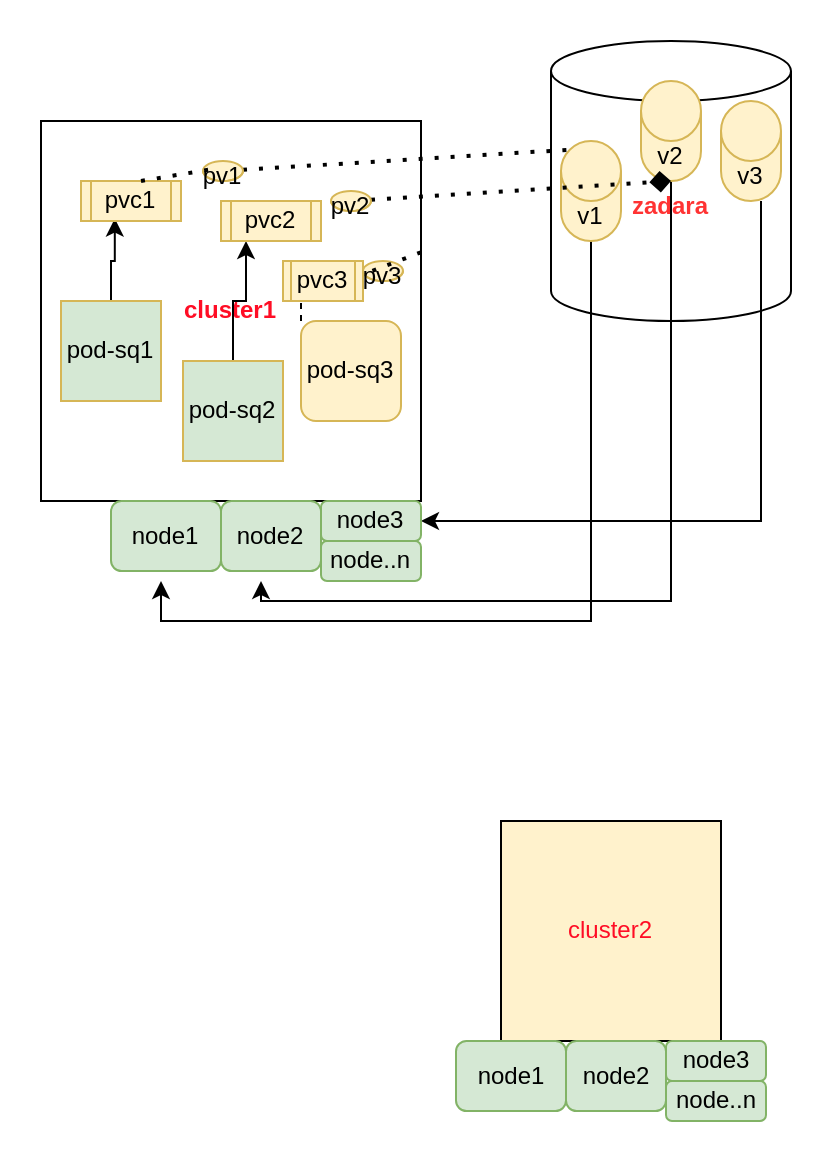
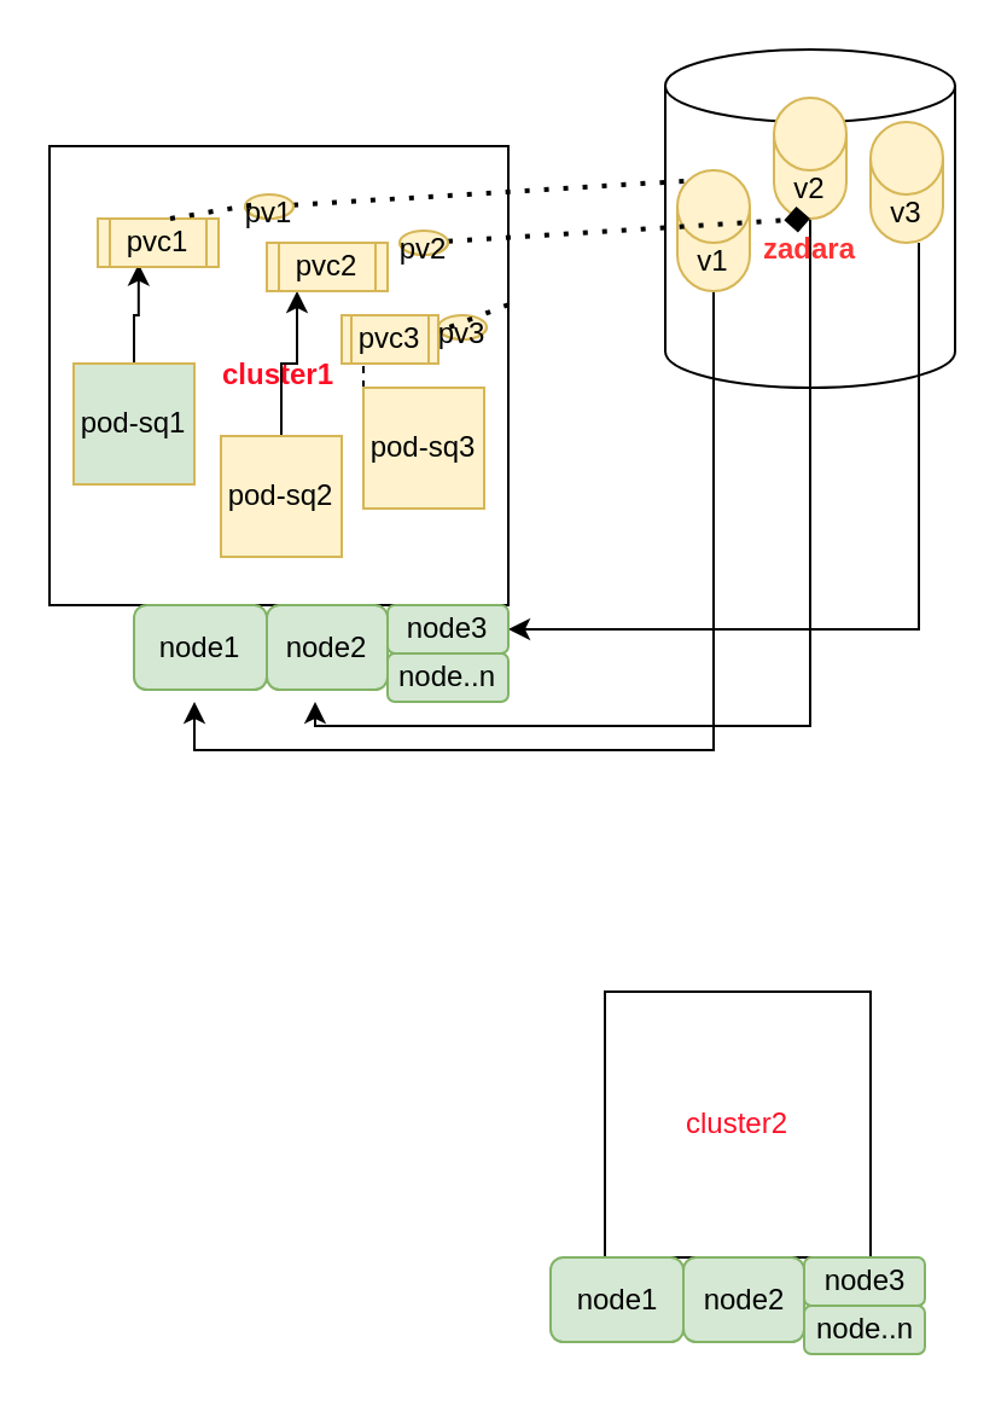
- <mxCell id="8" value="pod-sq3" style="whiteSpace=wrap;html=1;aspect=fixed;fillColor=#fff2cc;strokeColor=#d6b656;rounded=1;" parent="1" vertex="1"><mxGeometry x="150" y="160" width="50" height="50" as="geometry" /></mxCell>
+ <mxCell id="8" value="pod-sq3" style="whiteSpace=wrap;html=1;aspect=fixed;fillColor=#fff2cc;strokeColor=#d6b656;" parent="1" vertex="1"><mxGeometry x="150" y="160" width="50" height="50" as="geometry" /></mxCell>
- <mxCell id="4" value="pod-sq2" style="whiteSpace=wrap;html=1;aspect=fixed;fillColor=#d5e8d4;strokeColor=#d6b656;" parent="1" vertex="1"><mxGeometry x="91" y="180" width="50" height="50" as="geometry" /></mxCell>
+ <mxCell id="4" value="pod-sq2" style="whiteSpace=wrap;html=1;aspect=fixed;fillColor=#fff2cc;strokeColor=#d6b656;" parent="1" vertex="1"><mxGeometry x="91" y="180" width="50" height="50" as="geometry" /></mxCell>
- <mxCell id="30" value="cluster2" style="whiteSpace=wrap;html=1;aspect=fixed;fontColor=#FF0D25;fillColor=#fff2cc;" parent="1" vertex="1"><mxGeometry x="250" y="410" width="110" height="110" as="geometry" /></mxCell>
+ <mxCell id="30" value="cluster2" style="whiteSpace=wrap;html=1;aspect=fixed;fontColor=#FF0D25;" parent="1" vertex="1"><mxGeometry x="250" y="410" width="110" height="110" as="geometry" /></mxCell>
